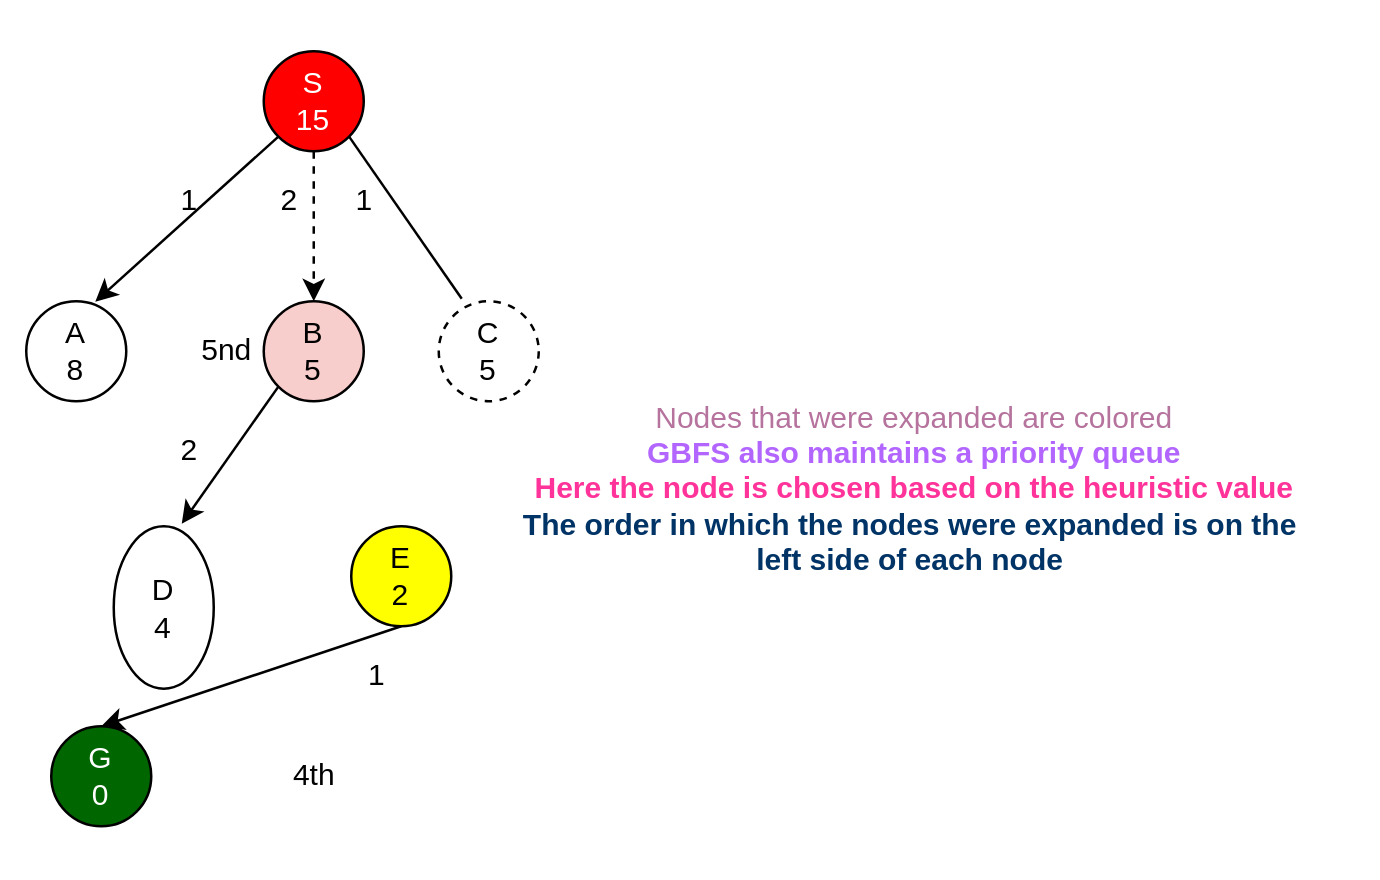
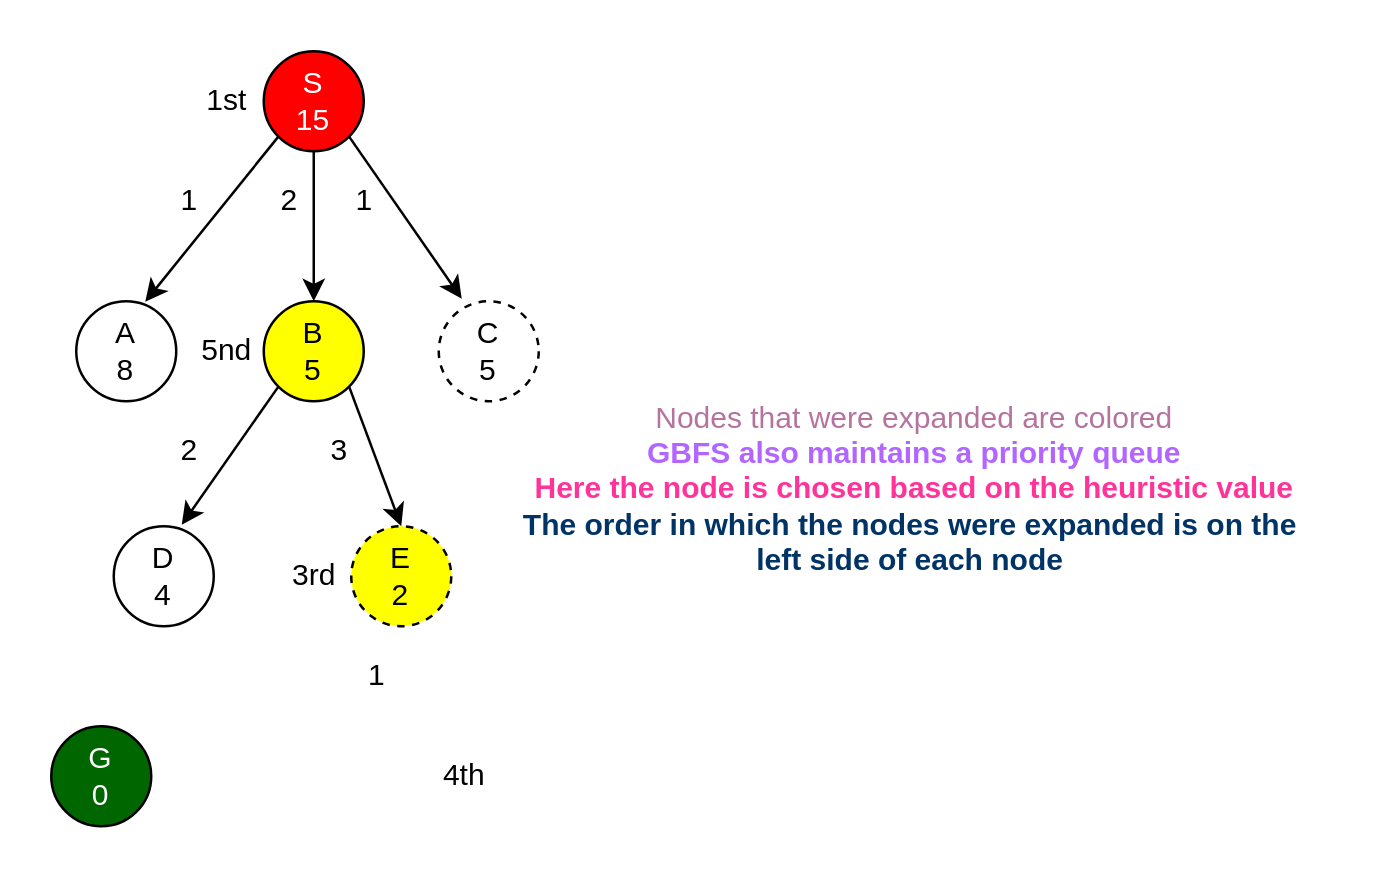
+ <mxCell id="22" value="1st" style="text;html=1;align=center;verticalAlign=middle;resizable=0;points=[];autosize=1;strokeColor=none;fillColor=none;fontColor=#000000;" vertex="1" parent="1"><mxGeometry x="75" y="30" width="30" height="20" as="geometry" /></mxCell>
- <mxCell id="5" value="" style="endArrow=classic;html=1;rounded=0;exitX=0.5;exitY=1;exitDx=0;exitDy=0;entryX=0.5;entryY=0;entryDx=0;entryDy=0;dashed=1;" parent="1" source="2" target="6" edge="1"><mxGeometry width="50" height="50" relative="1" as="geometry"><mxPoint x="185" y="190" as="sourcePoint" /><mxPoint x="125" y="120" as="targetPoint" /></mxGeometry></mxCell>
+ <mxCell id="5" value="" style="endArrow=classic;html=1;rounded=0;exitX=0.5;exitY=1;exitDx=0;exitDy=0;entryX=0.5;entryY=0;entryDx=0;entryDy=0;" parent="1" source="2" target="6" edge="1"><mxGeometry width="50" height="50" relative="1" as="geometry"><mxPoint x="185" y="190" as="sourcePoint" /><mxPoint x="125" y="120" as="targetPoint" /></mxGeometry></mxCell>
- <mxCell id="7" value="" style="endArrow=none;html=1;rounded=0;exitX=1;exitY=1;exitDx=0;exitDy=0;entryX=0.23;entryY=-0.025;entryDx=0;entryDy=0;entryPerimeter=0;" parent="1" source="2" target="8" edge="1"><mxGeometry width="50" height="50" relative="1" as="geometry"><mxPoint x="185" y="190" as="sourcePoint" /><mxPoint x="175" y="120" as="targetPoint" /></mxGeometry></mxCell>
+ <mxCell id="7" value="" style="endArrow=classic;html=1;rounded=0;exitX=1;exitY=1;exitDx=0;exitDy=0;entryX=0.23;entryY=-0.025;entryDx=0;entryDy=0;entryPerimeter=0;" parent="1" source="2" target="8" edge="1"><mxGeometry width="50" height="50" relative="1" as="geometry"><mxPoint x="185" y="190" as="sourcePoint" /><mxPoint x="175" y="120" as="targetPoint" /></mxGeometry></mxCell>
- <mxCell id="4" value="A&lt;br&gt;8" style="ellipse;whiteSpace=wrap;html=1;aspect=fixed;" parent="1" vertex="1"><mxGeometry x="10" y="120" width="40" height="40" as="geometry" /></mxCell>
+ <mxCell id="4" value="A&lt;br&gt;8" style="ellipse;whiteSpace=wrap;html=1;aspect=fixed;" parent="1" vertex="1"><mxGeometry x="30" y="120" width="40" height="40" as="geometry" /></mxCell>
- <mxCell id="6" value="B&lt;br&gt;5" style="ellipse;whiteSpace=wrap;html=1;aspect=fixed;fillColor=#f8cecc;" parent="1" vertex="1"><mxGeometry x="105" y="120" width="40" height="40" as="geometry" /></mxCell>
+ <mxCell id="6" value="B&lt;br&gt;5" style="ellipse;whiteSpace=wrap;html=1;aspect=fixed;fillColor=#FFFF00;" parent="1" vertex="1"><mxGeometry x="105" y="120" width="40" height="40" as="geometry" /></mxCell>
+ <mxCell id="11" value="" style="endArrow=classic;html=1;rounded=0;exitX=1;exitY=1;exitDx=0;exitDy=0;entryX=0.5;entryY=0;entryDx=0;entryDy=0;" parent="1" source="6" target="12" edge="1"><mxGeometry width="50" height="50" relative="1" as="geometry"><mxPoint x="185" y="160" as="sourcePoint" /><mxPoint x="155" y="220" as="targetPoint" /></mxGeometry></mxCell>
+ <mxCell id="20" value="3" style="text;html=1;align=center;verticalAlign=middle;resizable=0;points=[];autosize=1;strokeColor=none;fillColor=none;fontColor=#000000;" vertex="1" parent="1"><mxGeometry x="125" y="170" width="20" height="20" as="geometry" /></mxCell>
+ <mxCell id="24" value="3rd" style="text;html=1;align=center;verticalAlign=middle;resizable=0;points=[];autosize=1;strokeColor=none;fillColor=none;fontColor=#000000;" vertex="1" parent="1"><mxGeometry x="110" y="220" width="30" height="20" as="geometry" /></mxCell>
- <mxCell id="12" value="E&lt;br&gt;2" style="ellipse;whiteSpace=wrap;html=1;aspect=fixed;fillColor=#FFFF00;" parent="1" vertex="1"><mxGeometry x="140" y="210" width="40" height="40" as="geometry" /></mxCell>
+ <mxCell id="12" value="E&lt;br&gt;2" style="ellipse;whiteSpace=wrap;html=1;aspect=fixed;fillColor=#FFFF00;dashed=1;" parent="1" vertex="1"><mxGeometry x="140" y="210" width="40" height="40" as="geometry" /></mxCell>
- <mxCell id="10" value="D&lt;br&gt;4" style="ellipse;whiteSpace=wrap;html=1;aspect=fixed;" parent="1" vertex="1"><mxGeometry x="45" y="210" width="40" height="65" as="geometry" /></mxCell>
+ <mxCell id="10" value="D&lt;br&gt;4" style="ellipse;whiteSpace=wrap;html=1;aspect=fixed;" parent="1" vertex="1"><mxGeometry x="45" y="210" width="40" height="40" as="geometry" /></mxCell>
- <mxCell id="13" value="" style="endArrow=classic;html=1;rounded=0;exitX=0.5;exitY=1;exitDx=0;exitDy=0;entryX=0.5;entryY=0;entryDx=0;entryDy=0;" parent="1" source="12" target="14" edge="1"><mxGeometry width="50" height="50" relative="1" as="geometry"><mxPoint x="165" y="250" as="sourcePoint" /><mxPoint x="165" y="290" as="targetPoint" /></mxGeometry></mxCell>
- <mxCell id="25" value="4th" style="text;html=1;align=center;verticalAlign=middle;resizable=0;points=[];autosize=1;strokeColor=none;fillColor=none;fontColor=#000000;" vertex="1" parent="1"><mxGeometry x="110" y="300" width="30" height="20" as="geometry" /></mxCell>
+ <mxCell id="25" value="4th" style="text;html=1;align=center;verticalAlign=middle;resizable=0;points=[];autosize=1;strokeColor=none;fillColor=none;fontColor=#000000;" vertex="1" parent="1"><mxGeometry x="170" y="300" width="30" height="20" as="geometry" /></mxCell>
